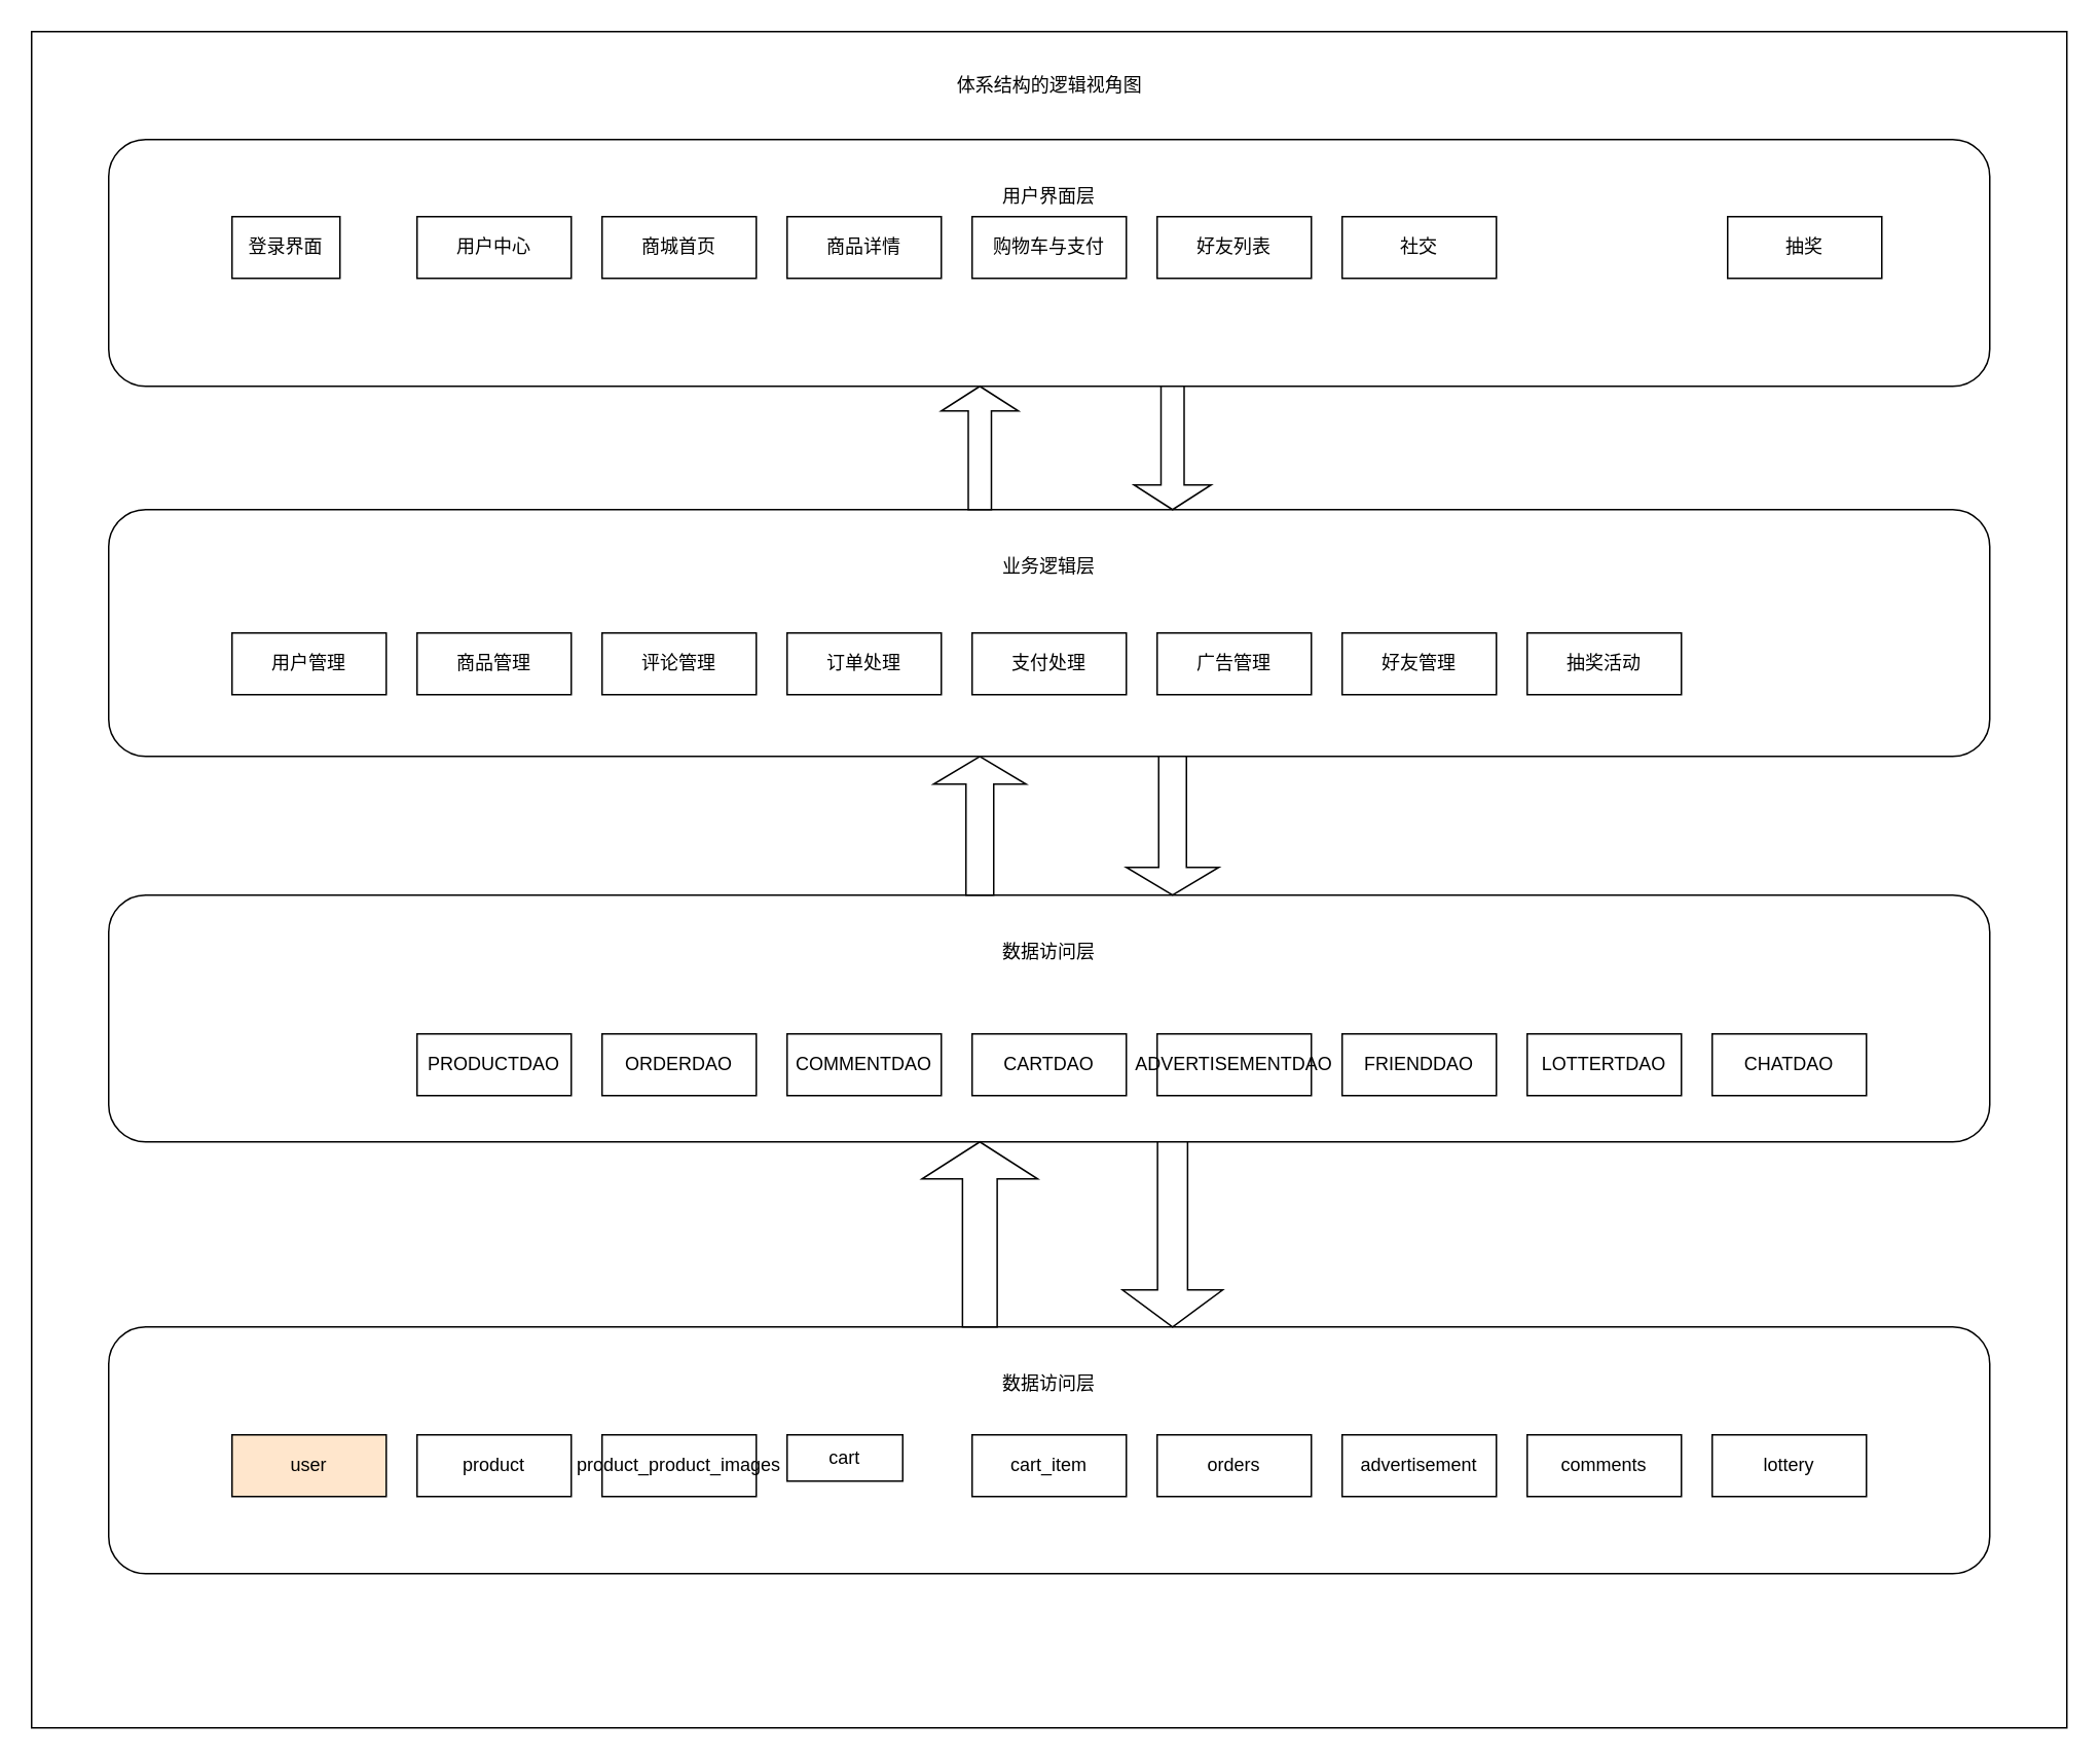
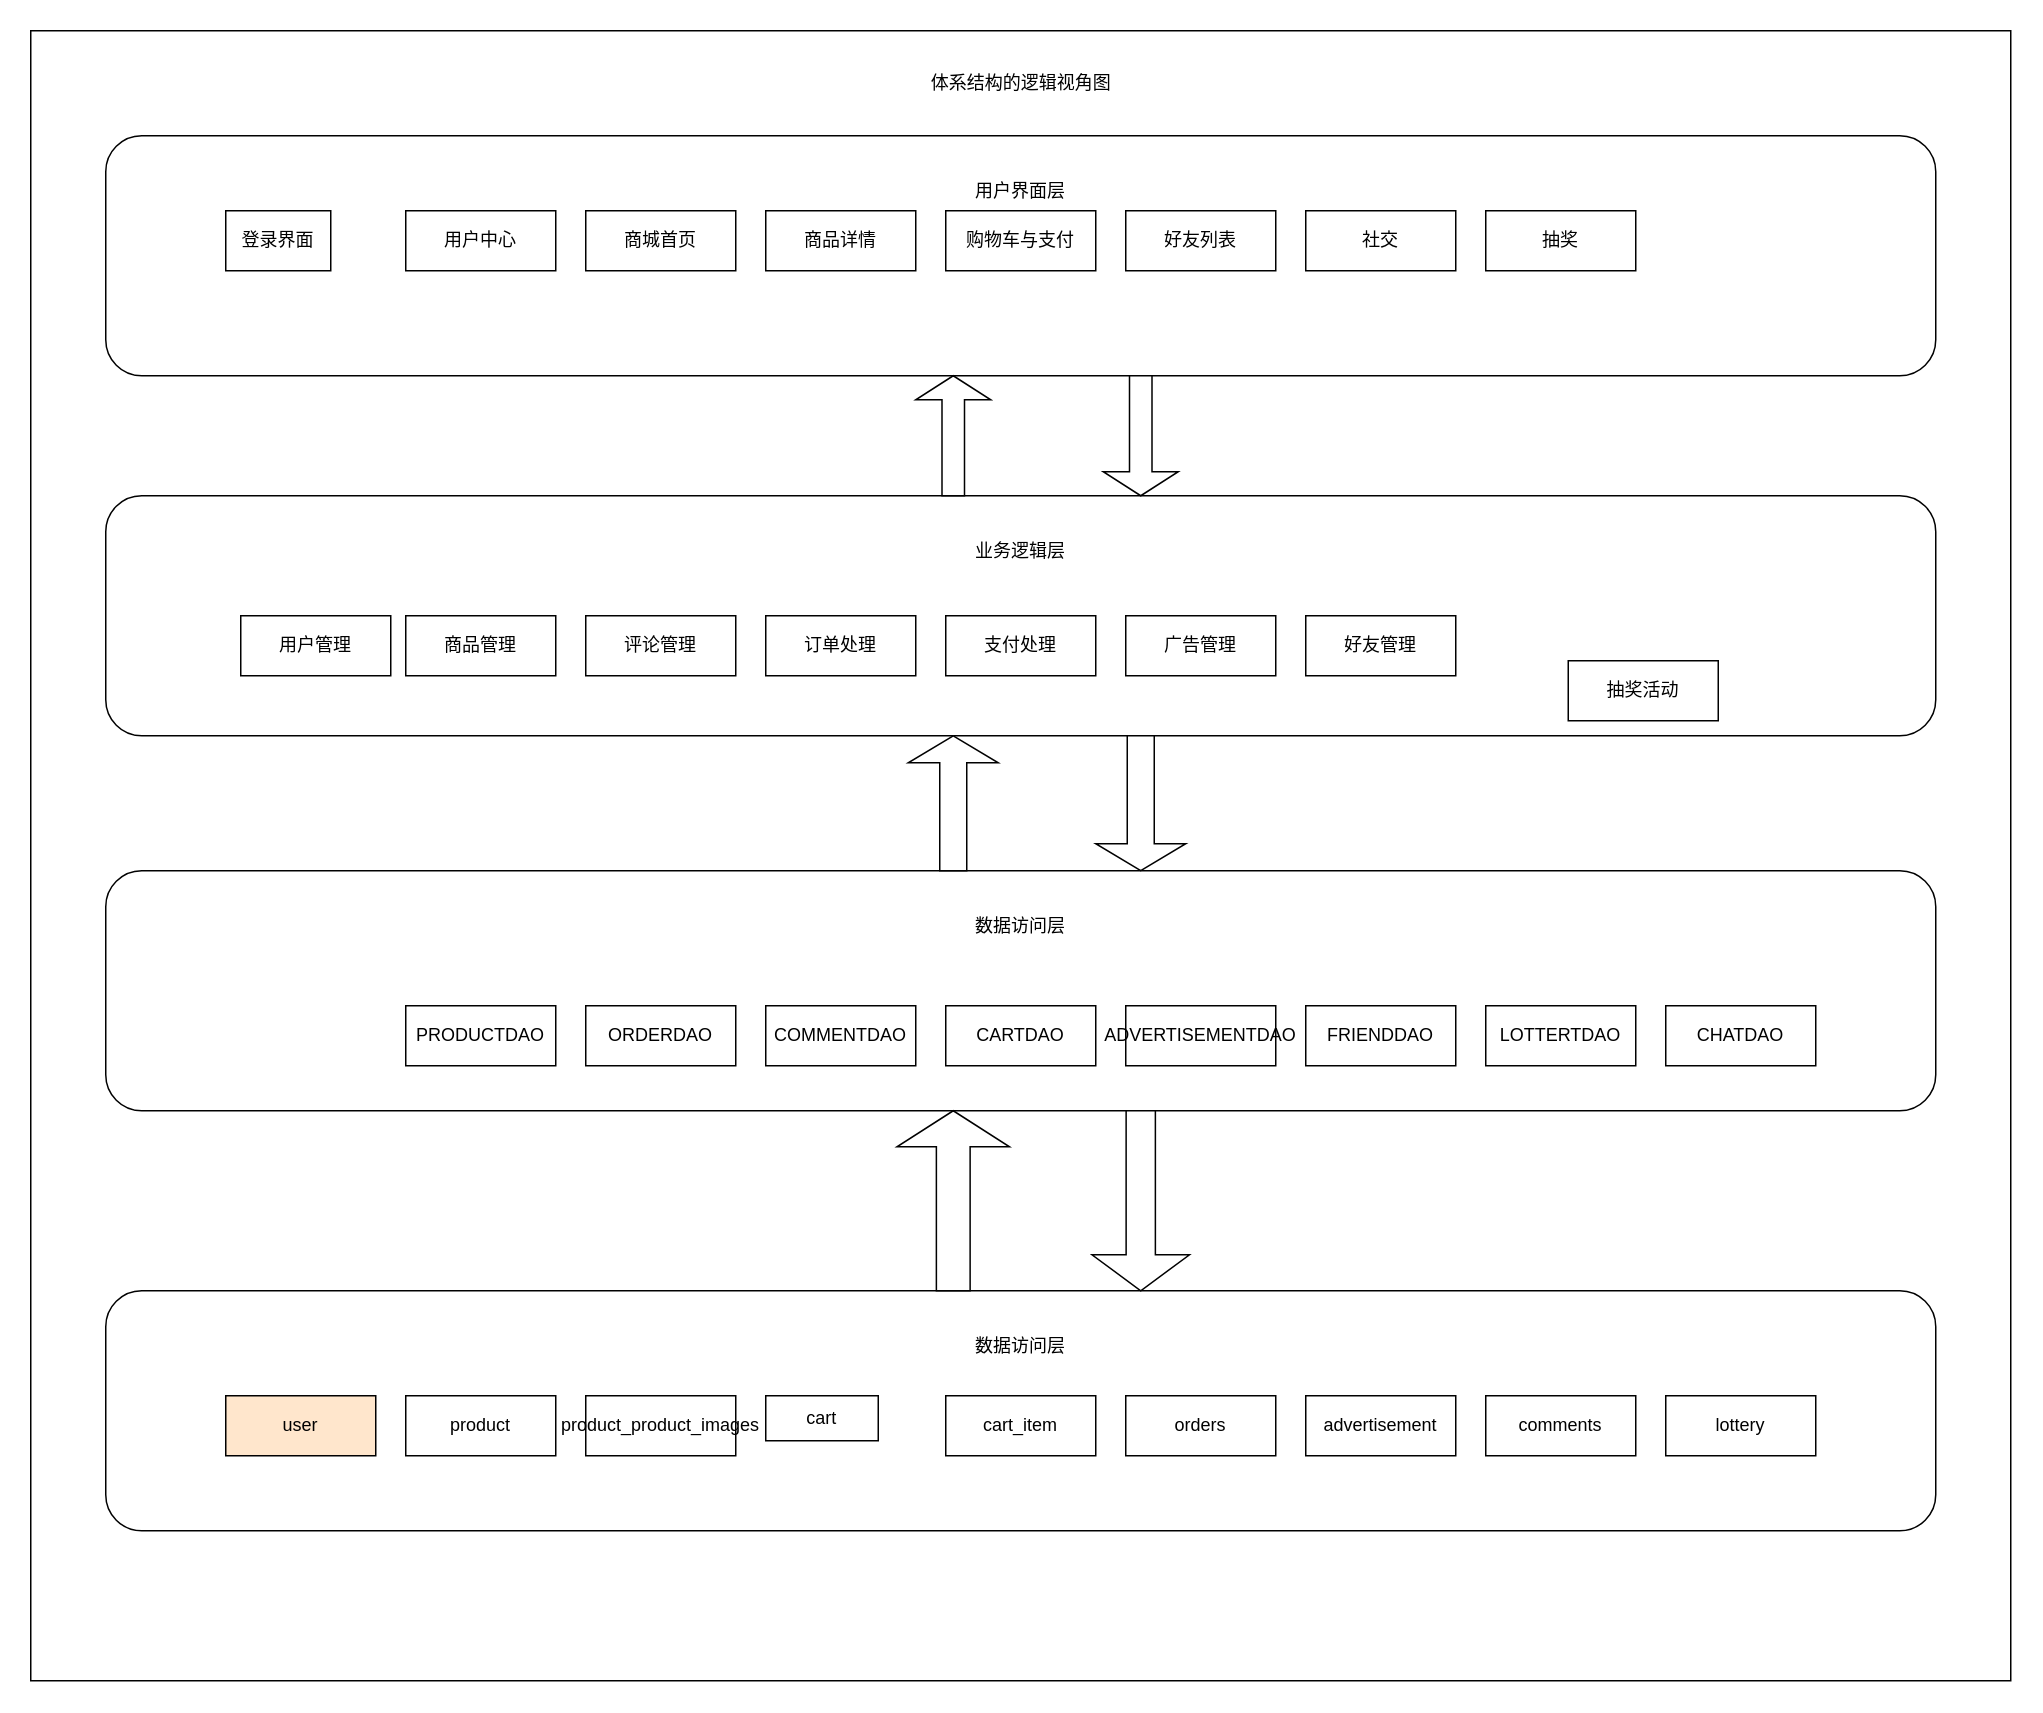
- <mxCell id="11" value="抽奖" style="whiteSpace=wrap;html=1;align=center;" parent="1" vertex="1"><mxGeometry x="1120" y="140" width="100" height="40" as="geometry" /></mxCell>
+ <mxCell id="11" value="抽奖" style="whiteSpace=wrap;html=1;align=center;" parent="1" vertex="1"><mxGeometry x="990" y="140" width="100" height="40" as="geometry" /></mxCell>
- <mxCell id="13" value="用户管理" style="whiteSpace=wrap;html=1;align=center;" parent="1" vertex="1"><mxGeometry x="150" y="410" width="100" height="40" as="geometry" /></mxCell>
+ <mxCell id="13" value="用户管理" style="whiteSpace=wrap;html=1;align=center;" parent="1" vertex="1"><mxGeometry x="160" y="410" width="100" height="40" as="geometry" /></mxCell>
- <mxCell id="20" value="抽奖活动" style="whiteSpace=wrap;html=1;align=center;" parent="1" vertex="1"><mxGeometry x="990" y="410" width="100" height="40" as="geometry" /></mxCell>
+ <mxCell id="20" value="抽奖活动" style="whiteSpace=wrap;html=1;align=center;" parent="1" vertex="1"><mxGeometry x="1045" y="440" width="100" height="40" as="geometry" /></mxCell>
